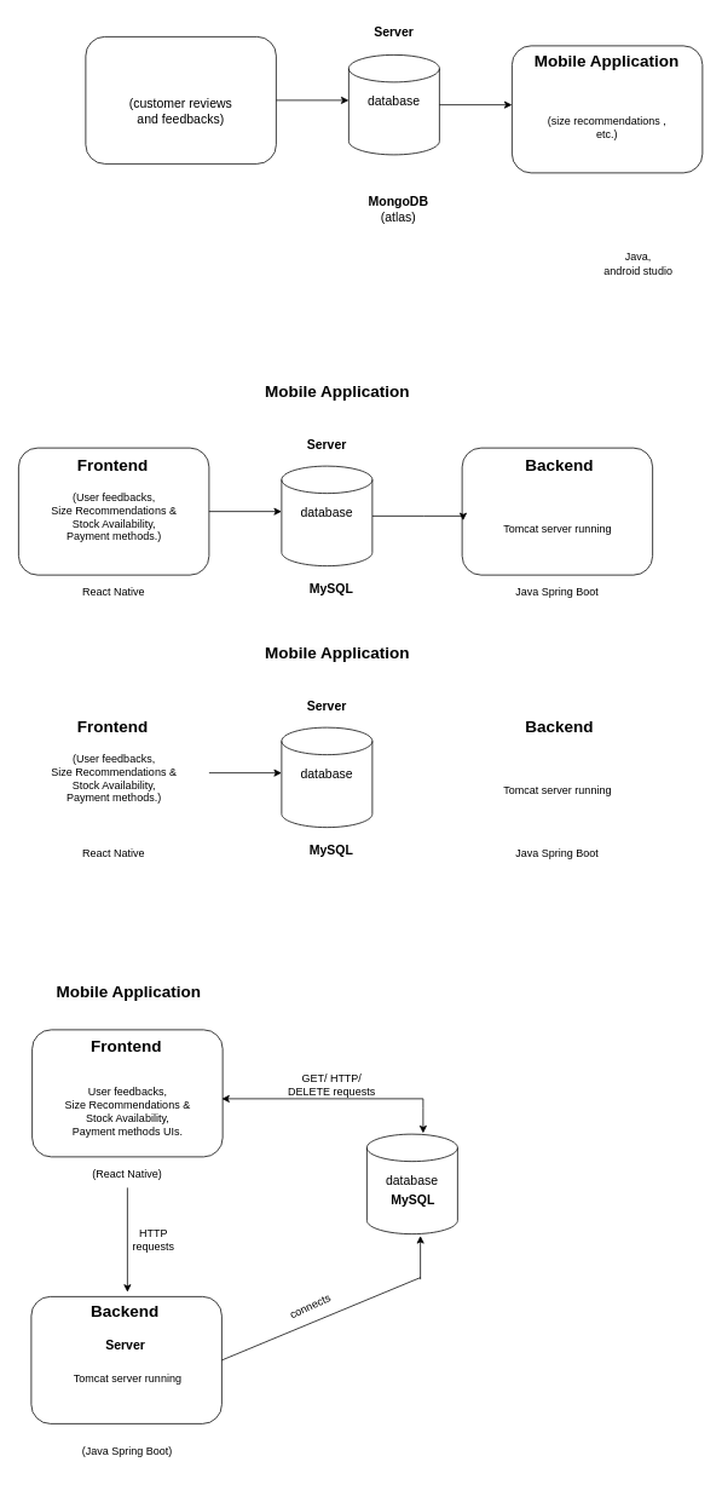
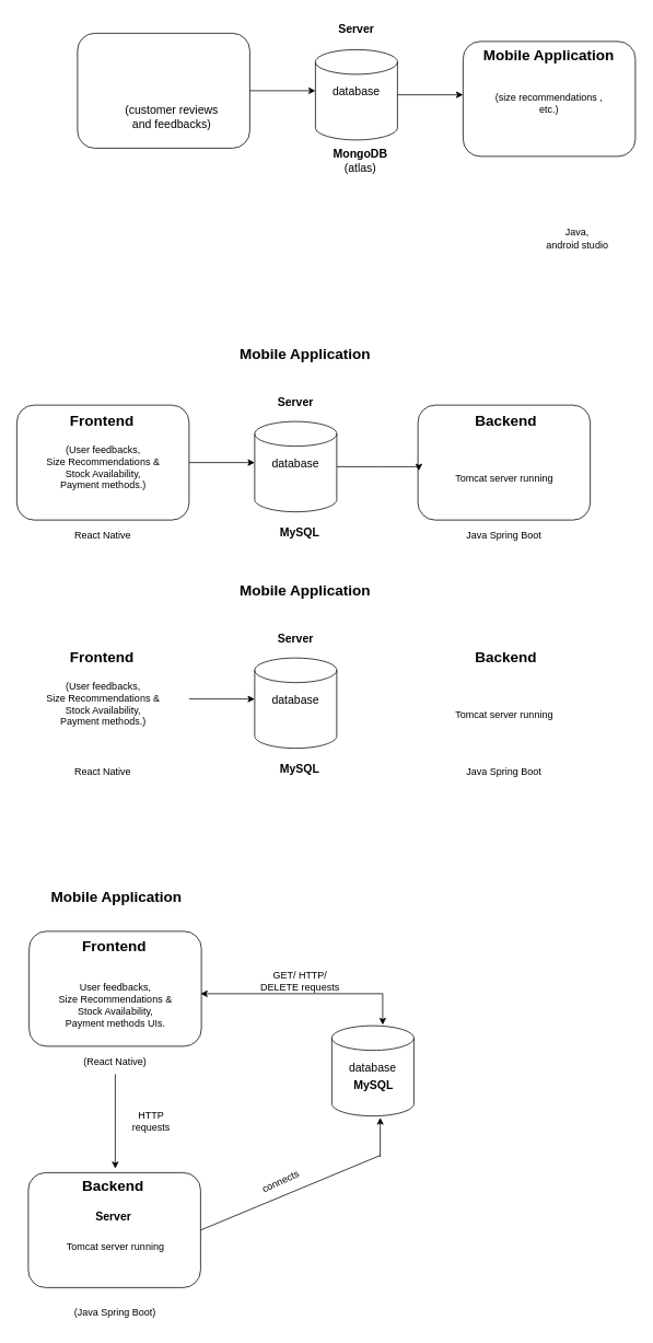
- <mxCell id="3" value="&lt;br&gt;&lt;font style=&quot;font-size: 14px;&quot;&gt;(customer reviews and feedbacks)&lt;/font&gt;" style="text;html=1;strokeColor=none;fillColor=none;align=center;verticalAlign=middle;whiteSpace=wrap;rounded=0;" parent="1" vertex="1"><mxGeometry x="129" y="100" width="140" height="30" as="geometry" /></mxCell>
+ <mxCell id="3" value="&lt;br&gt;&lt;font style=&quot;font-size: 14px;&quot;&gt;(customer reviews and feedbacks)&lt;/font&gt;" style="text;html=1;strokeColor=none;fillColor=none;align=center;verticalAlign=middle;whiteSpace=wrap;rounded=0;" parent="1" vertex="1"><mxGeometry x="139" y="120" width="140" height="30" as="geometry" /></mxCell>
- <mxCell id="11" value="(size recommendations , etc.)" style="text;html=1;strokeColor=none;fillColor=none;align=center;verticalAlign=middle;whiteSpace=wrap;rounded=0;" parent="1" vertex="1"><mxGeometry x="599" y="125" width="140" height="30" as="geometry" /></mxCell>
+ <mxCell id="11" value="(size recommendations , etc.)" style="text;html=1;strokeColor=none;fillColor=none;align=center;verticalAlign=middle;whiteSpace=wrap;rounded=0;" parent="1" vertex="1"><mxGeometry x="599" y="110" width="140" height="30" as="geometry" /></mxCell>
- <mxCell id="7" value="&lt;b&gt;MongoDB&lt;br&gt;&lt;/b&gt;(atlas)" style="text;html=1;strokeColor=none;fillColor=none;align=center;verticalAlign=middle;whiteSpace=wrap;rounded=0;fontSize=14;" parent="1" vertex="1"><mxGeometry x="404" y="215" width="70" height="30" as="geometry" /></mxCell>
+ <mxCell id="7" value="&lt;b&gt;MongoDB&lt;br&gt;&lt;/b&gt;(atlas)" style="text;html=1;strokeColor=none;fillColor=none;align=center;verticalAlign=middle;whiteSpace=wrap;rounded=0;fontSize=14;" parent="1" vertex="1"><mxGeometry x="404" y="180" width="70" height="30" as="geometry" /></mxCell>
- <mxCell id="62" value="HTTP requests" style="text;html=1;strokeColor=none;fillColor=none;align=center;verticalAlign=middle;whiteSpace=wrap;rounded=0;" vertex="1" parent="1"><mxGeometry x="138.5" y="1350" width="60" height="30" as="geometry" /></mxCell>
+ <mxCell id="62" value="HTTP requests" style="text;html=1;strokeColor=none;fillColor=none;align=center;verticalAlign=middle;whiteSpace=wrap;rounded=0;" vertex="1" parent="1"><mxGeometry x="153.5" y="1350" width="60" height="30" as="geometry" /></mxCell>
